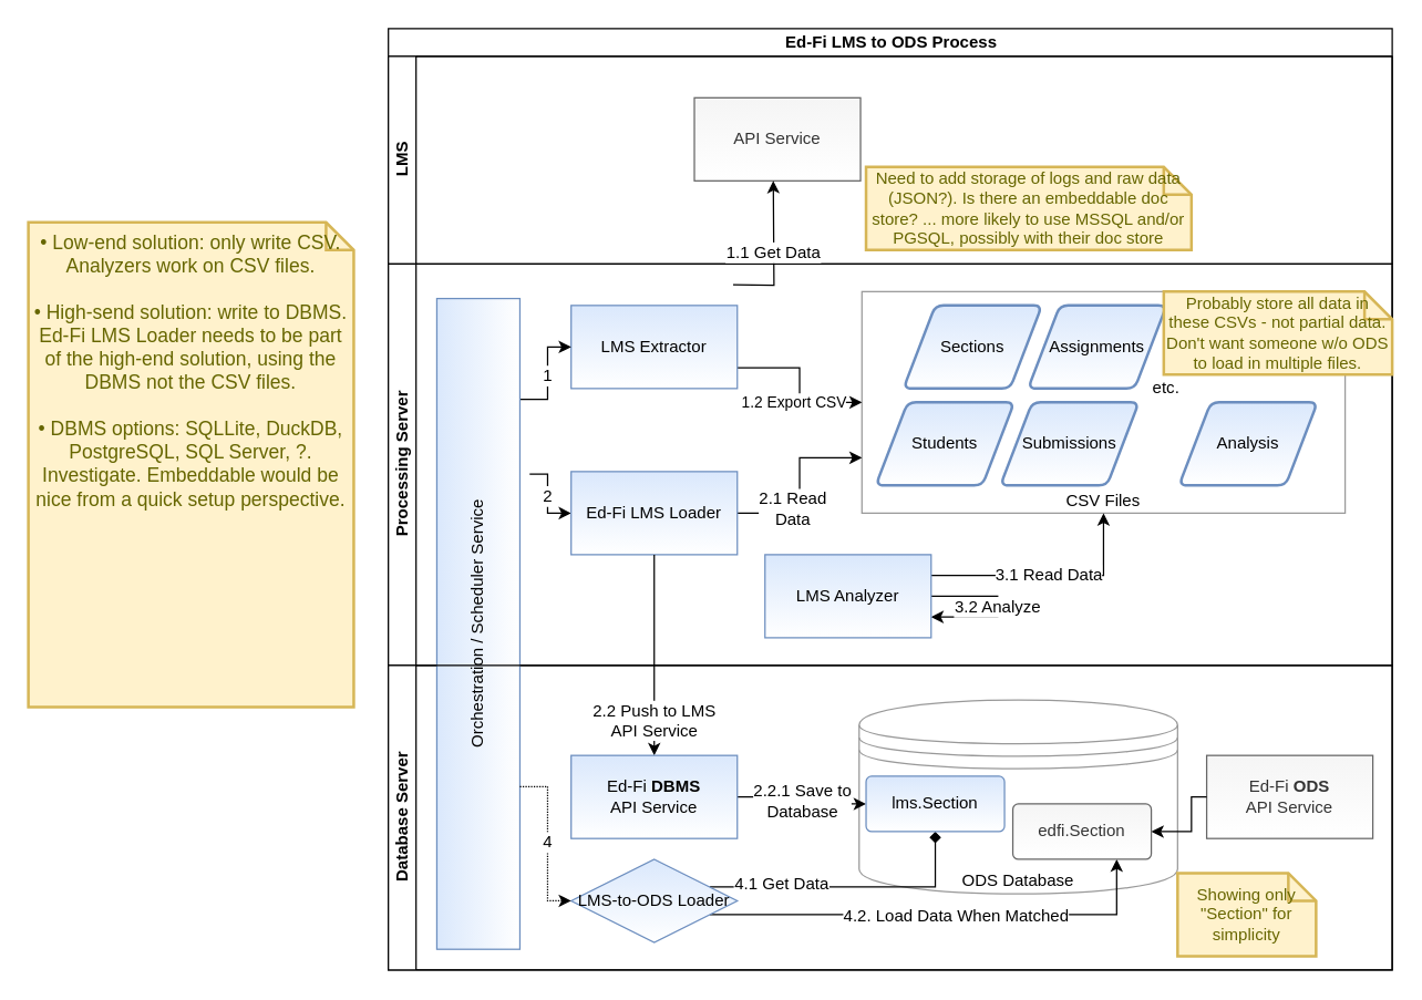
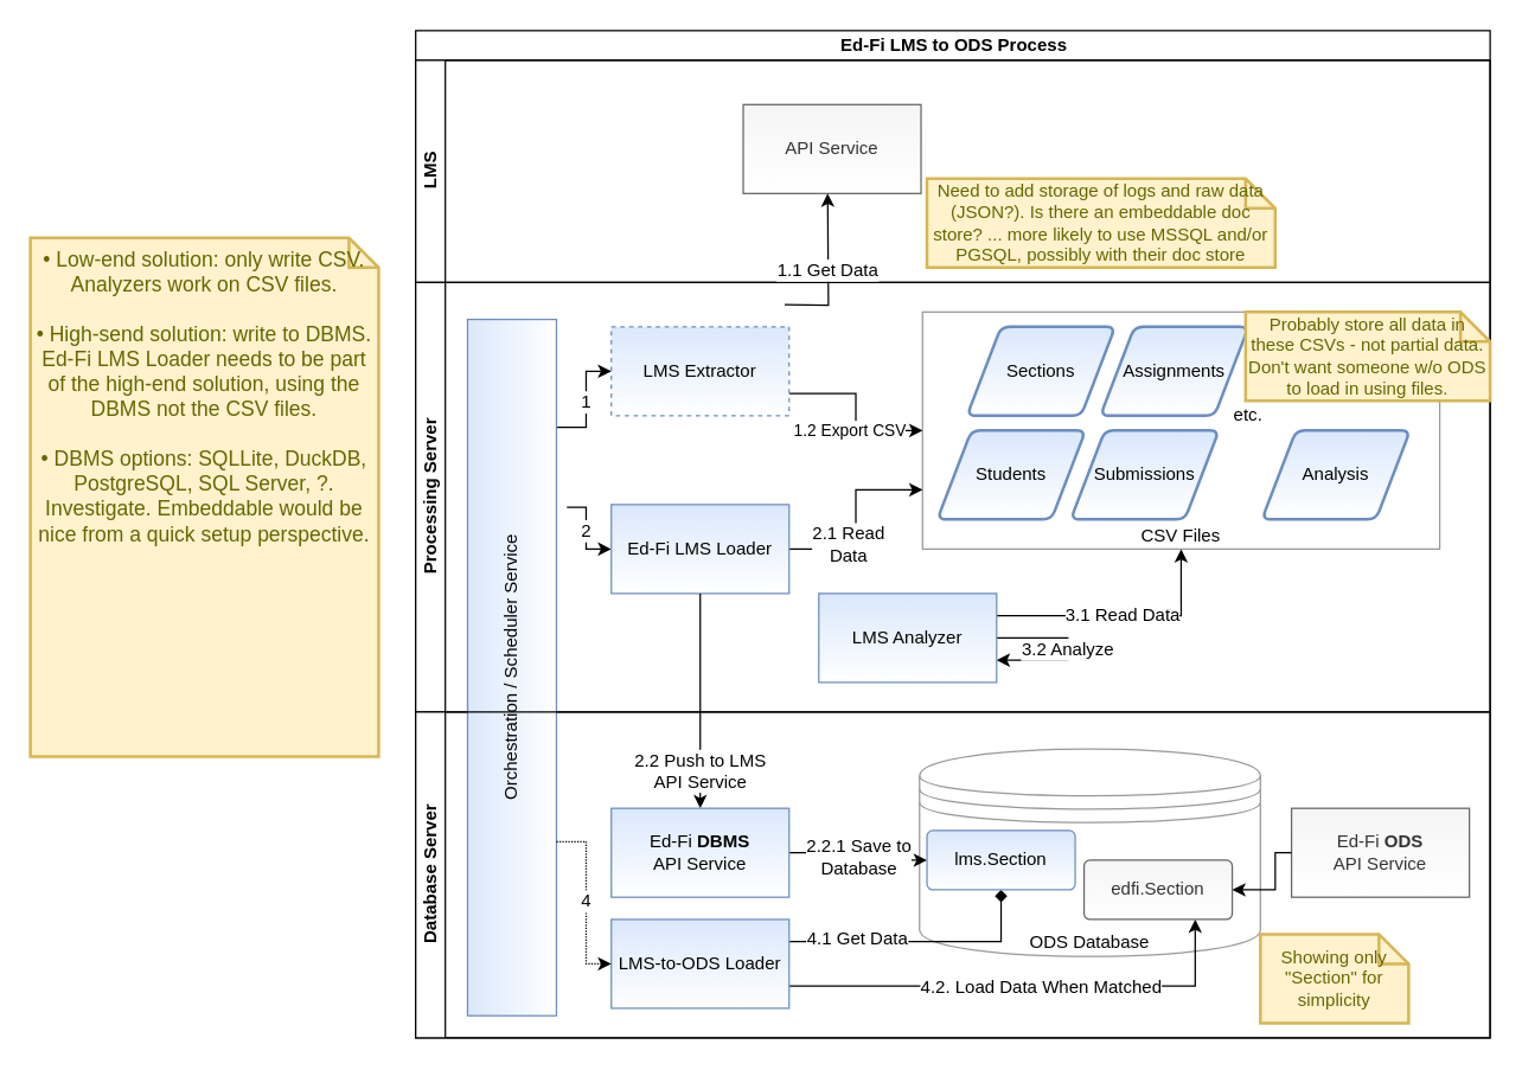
- <mxCell id="26" value="Probably store all data in these CSVs - not partial data. Don't want someone w/o ODS to load in multiple files." style="shape=note;strokeWidth=2;fontSize=12;size=20;whiteSpace=wrap;html=1;fillColor=#fff2cc;strokeColor=#d6b656;fontColor=#666600;glass=0;" parent="6" vertex="1"><mxGeometry x="560" y="20" width="165" height="60" as="geometry" /></mxCell>
+ <mxCell id="26" value="Probably store all data in these CSVs - not partial data. Don't want someone w/o ODS to load in using files." style="shape=note;strokeWidth=2;fontSize=12;size=20;whiteSpace=wrap;html=1;fillColor=#fff2cc;strokeColor=#d6b656;fontColor=#666600;glass=0;" parent="6" vertex="1"><mxGeometry x="560" y="20" width="165" height="60" as="geometry" /></mxCell>
- <mxCell id="11" value="LMS Extractor" style="rounded=0;whiteSpace=wrap;html=1;fillColor=#dae8fc;strokeColor=#6c8ebf;gradientColor=#ffffff;" parent="6" vertex="1"><mxGeometry x="132" y="30" width="120" height="60" as="geometry" /></mxCell>
+ <mxCell id="11" value="LMS Extractor" style="rounded=0;whiteSpace=wrap;html=1;fillColor=#dae8fc;strokeColor=#6c8ebf;gradientColor=#ffffff;dashed=1;" parent="6" vertex="1"><mxGeometry x="132" y="30" width="120" height="60" as="geometry" /></mxCell>
- <mxCell id="41" value="LMS-to-ODS Loader" style="rhombus;whiteSpace=wrap;html=1;fillColor=#dae8fc;strokeColor=#6c8ebf;gradientColor=#ffffff;" parent="29" vertex="1"><mxGeometry x="132" y="140" width="120" height="60" as="geometry" /></mxCell>
+ <mxCell id="41" value="LMS-to-ODS Loader" style="rounded=0;whiteSpace=wrap;html=1;fillColor=#dae8fc;strokeColor=#6c8ebf;gradientColor=#ffffff;" parent="29" vertex="1"><mxGeometry x="132" y="140" width="120" height="60" as="geometry" /></mxCell>
